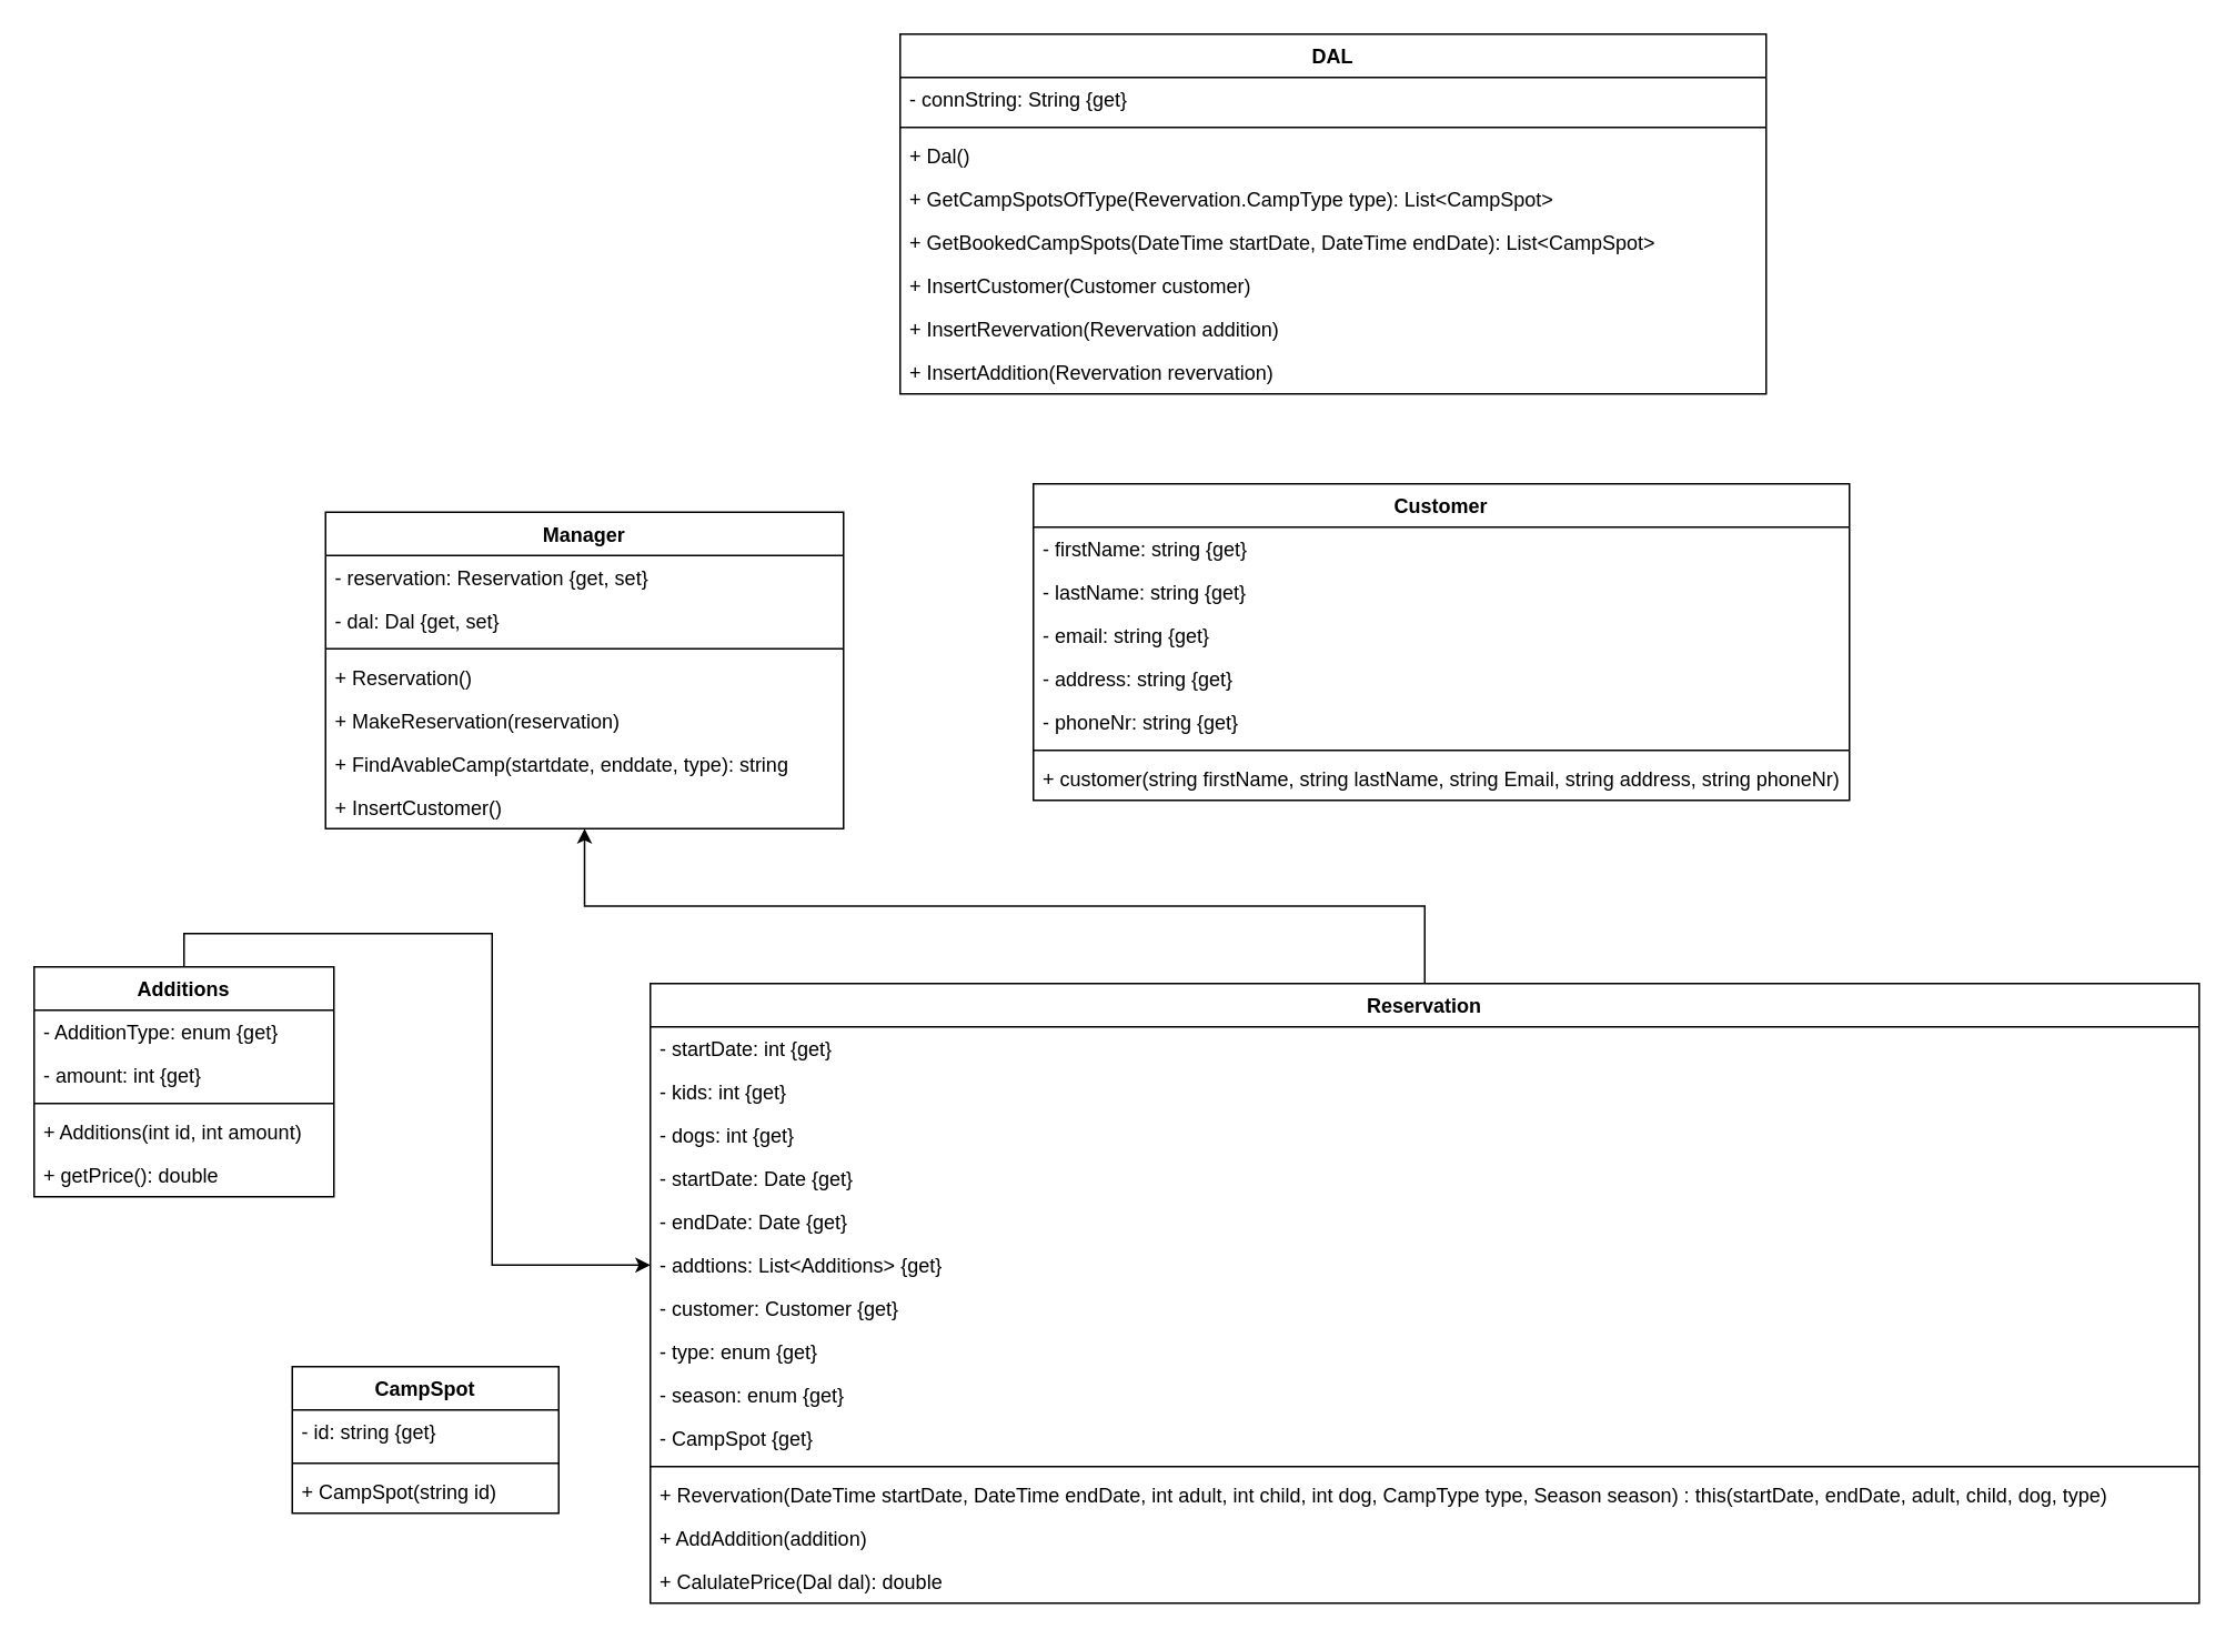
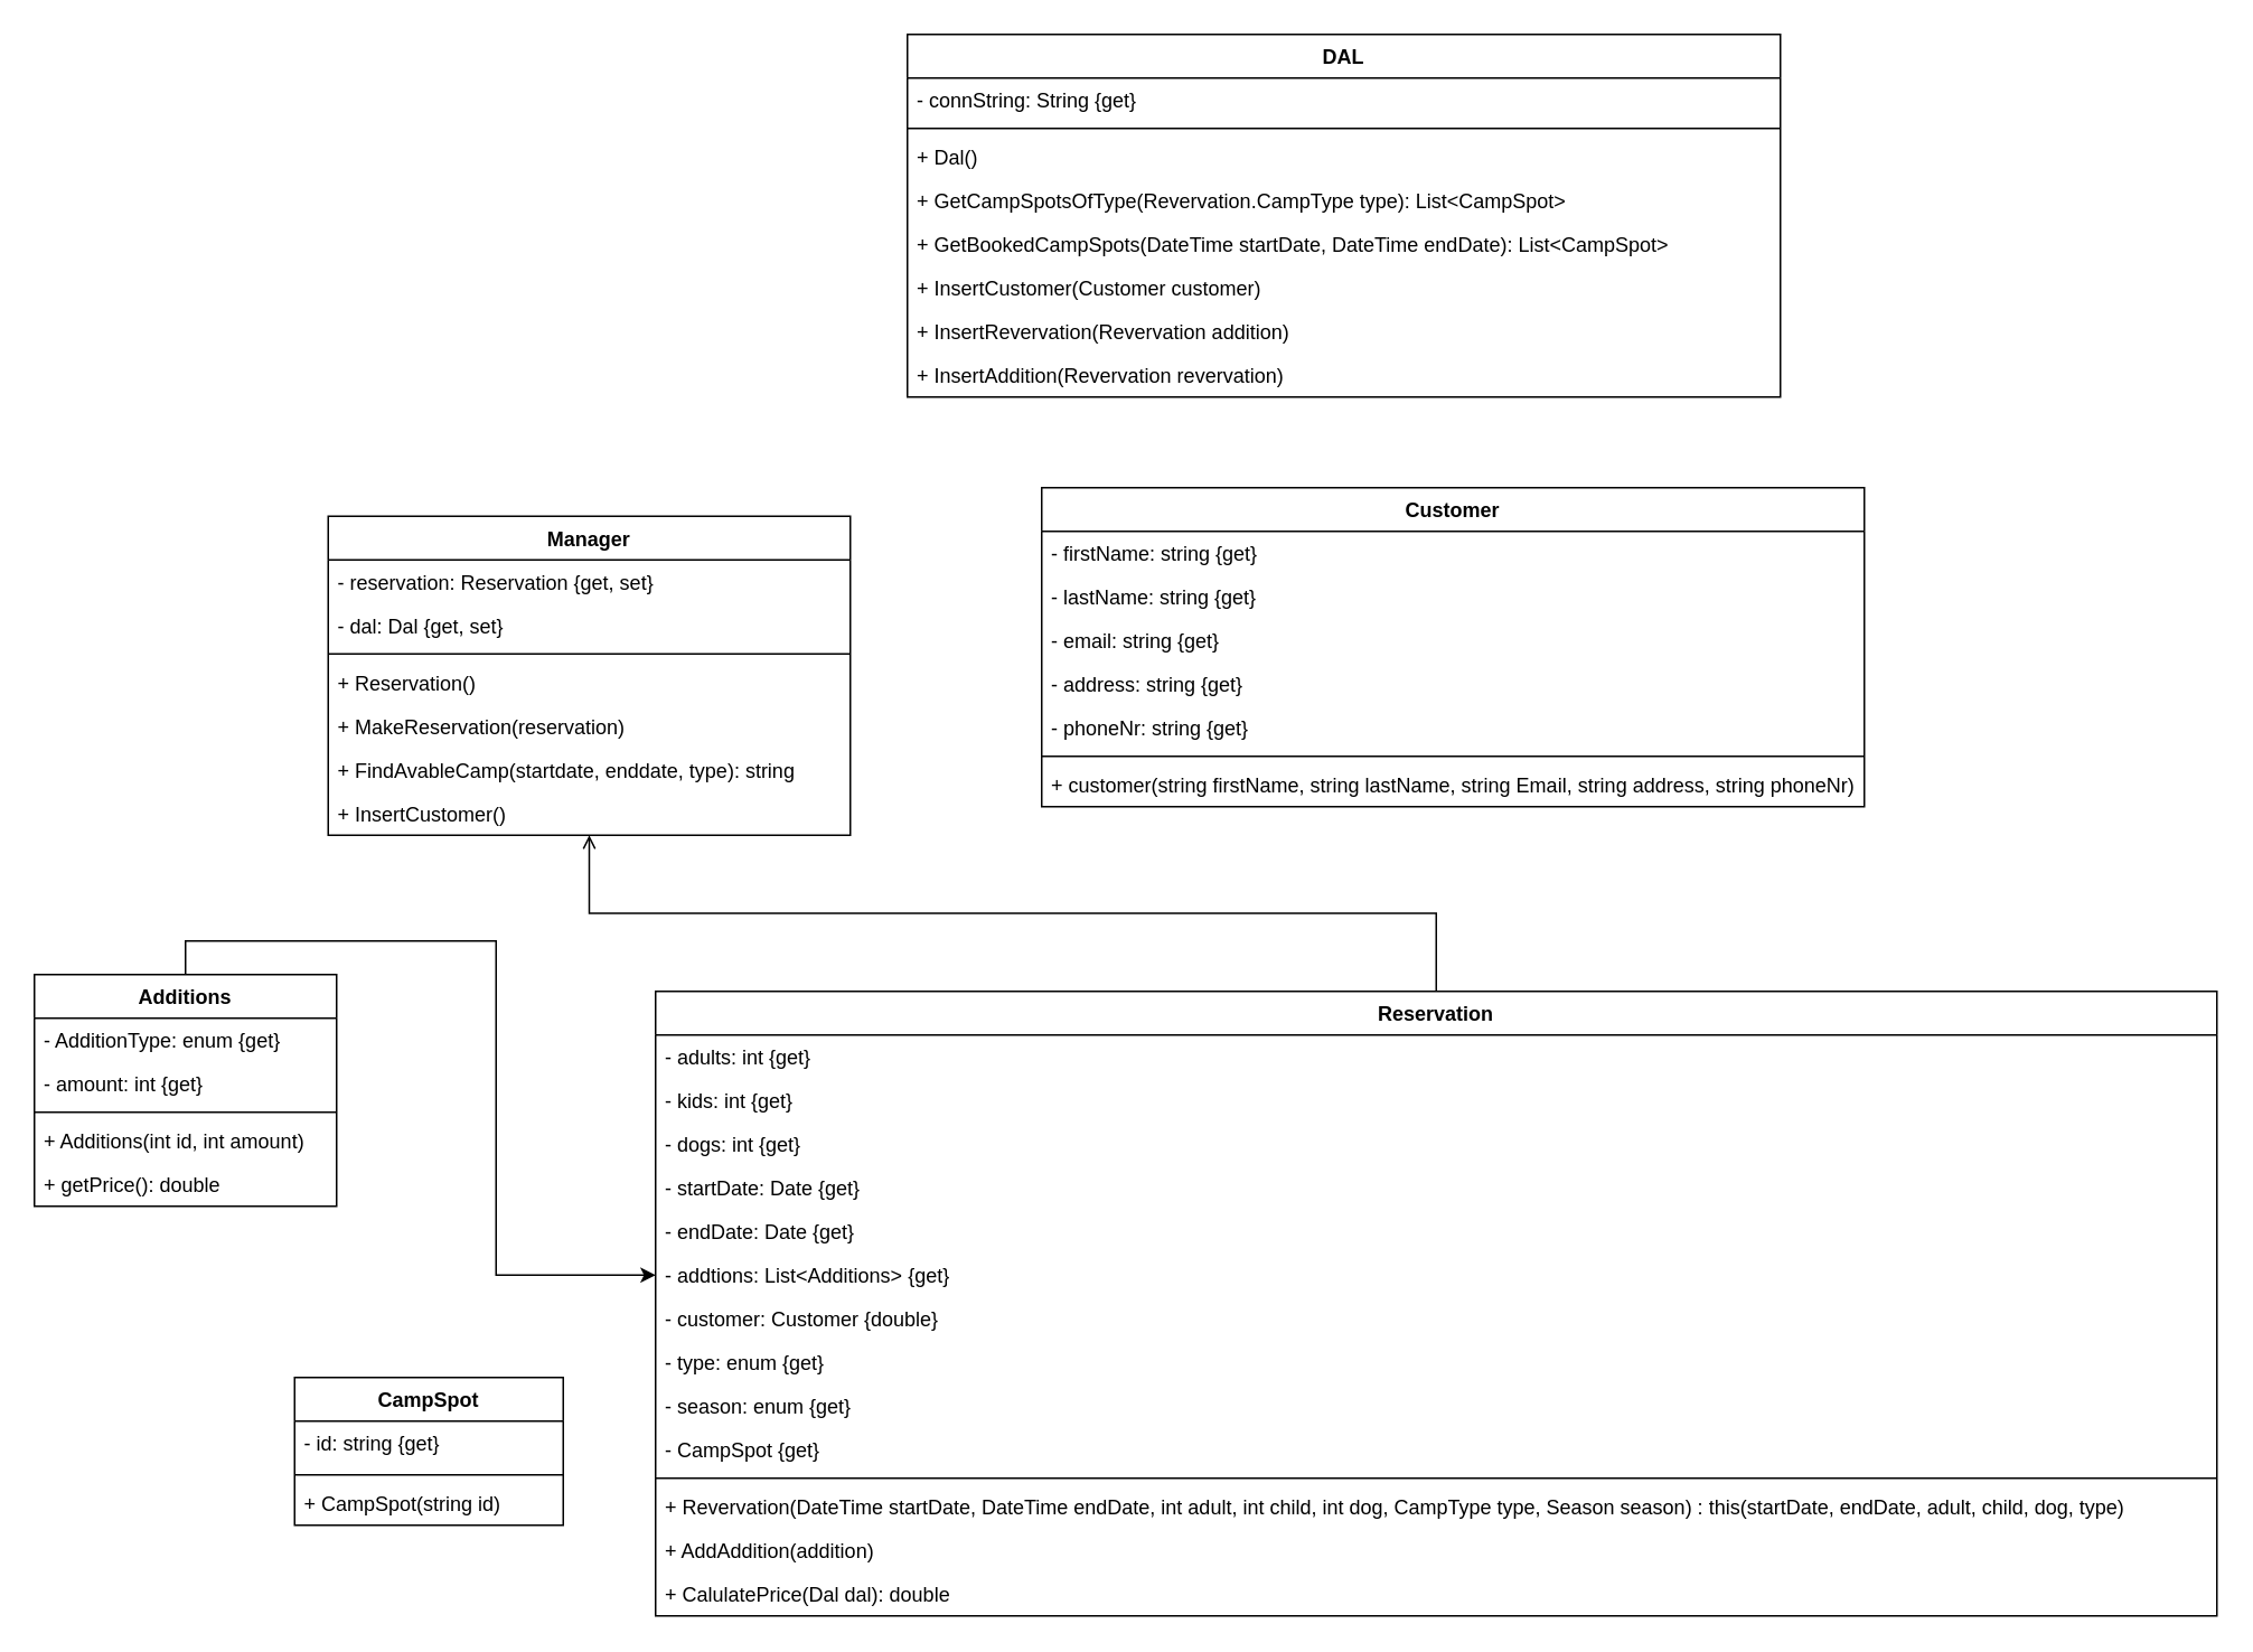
- <mxCell id="11" style="edgeStyle=orthogonalEdgeStyle;rounded=0;orthogonalLoop=1;jettySize=auto;html=1;exitX=0.5;exitY=0;exitDx=0;exitDy=0;" parent="1" source="12" target="43" edge="1"><mxGeometry relative="1" as="geometry" /></mxCell>
+ <mxCell id="11" style="edgeStyle=orthogonalEdgeStyle;rounded=0;orthogonalLoop=1;jettySize=auto;html=1;exitX=0.5;exitY=0;exitDx=0;exitDy=0;endArrow=open;" parent="1" source="12" target="43" edge="1"><mxGeometry relative="1" as="geometry" /></mxCell>
- <mxCell id="13" value="- startDate: int {get}" style="text;strokeColor=none;fillColor=none;align=left;verticalAlign=top;spacingLeft=4;spacingRight=4;overflow=hidden;rotatable=0;points=[[0,0.5],[1,0.5]];portConstraint=eastwest;" parent="12" vertex="1"><mxGeometry y="26" width="930" height="26" as="geometry" /></mxCell>
+ <mxCell id="13" value="- adults: int {get}" style="text;strokeColor=none;fillColor=none;align=left;verticalAlign=top;spacingLeft=4;spacingRight=4;overflow=hidden;rotatable=0;points=[[0,0.5],[1,0.5]];portConstraint=eastwest;" parent="12" vertex="1"><mxGeometry y="26" width="930" height="26" as="geometry" /></mxCell>
- <mxCell id="19" value="- customer: Customer {get}" style="text;strokeColor=none;fillColor=none;align=left;verticalAlign=top;spacingLeft=4;spacingRight=4;overflow=hidden;rotatable=0;points=[[0,0.5],[1,0.5]];portConstraint=eastwest;" parent="12" vertex="1"><mxGeometry y="182" width="930" height="26" as="geometry" /></mxCell>
+ <mxCell id="19" value="- customer: Customer {double}" style="text;strokeColor=none;fillColor=none;align=left;verticalAlign=top;spacingLeft=4;spacingRight=4;overflow=hidden;rotatable=0;points=[[0,0.5],[1,0.5]];portConstraint=eastwest;" parent="12" vertex="1"><mxGeometry y="182" width="930" height="26" as="geometry" /></mxCell>
